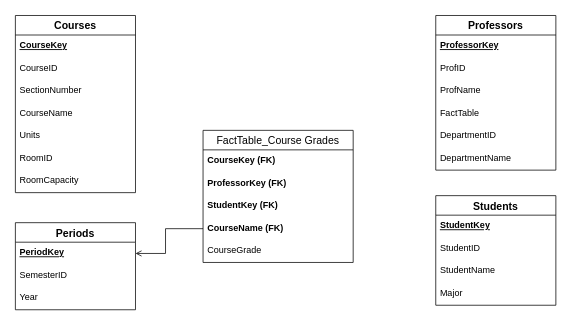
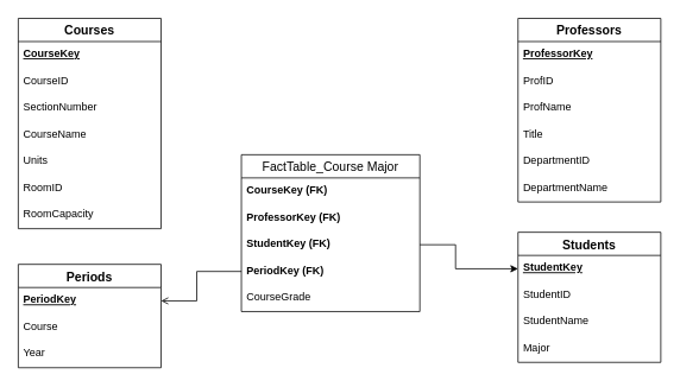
- <mxCell id="23" value="FactTable" style="text;strokeColor=none;fillColor=none;spacingLeft=4;spacingRight=4;overflow=hidden;rotatable=0;points=[[0,0.5],[1,0.5]];portConstraint=eastwest;fontSize=12;" vertex="1" parent="19"><mxGeometry y="116" width="160" height="30" as="geometry" /></mxCell>
+ <mxCell id="23" value="Title" style="text;strokeColor=none;fillColor=none;spacingLeft=4;spacingRight=4;overflow=hidden;rotatable=0;points=[[0,0.5],[1,0.5]];portConstraint=eastwest;fontSize=12;" vertex="1" parent="19"><mxGeometry y="116" width="160" height="30" as="geometry" /></mxCell>
- <mxCell id="26" value="FactTable_Course Grades" style="swimlane;fontStyle=0;childLayout=stackLayout;horizontal=1;startSize=26;horizontalStack=0;resizeParent=1;resizeParentMax=0;resizeLast=0;collapsible=1;marginBottom=0;align=center;fontSize=14;" vertex="1" parent="1"><mxGeometry x="270" y="173" width="200" height="176" as="geometry" /></mxCell>
+ <mxCell id="26" value="FactTable_Course Major" style="swimlane;fontStyle=0;childLayout=stackLayout;horizontal=1;startSize=26;horizontalStack=0;resizeParent=1;resizeParentMax=0;resizeLast=0;collapsible=1;marginBottom=0;align=center;fontSize=14;" vertex="1" parent="1"><mxGeometry x="270" y="173" width="200" height="176" as="geometry" /></mxCell>
+ <mxCell id="33" style="edgeStyle=orthogonalEdgeStyle;rounded=0;orthogonalLoop=1;jettySize=auto;html=1;entryX=0;entryY=0.5;entryDx=0;entryDy=0;" edge="1" parent="1" source="29" target="15"><mxGeometry relative="1" as="geometry"><mxPoint x="520" y="310" as="targetPoint" /><Array as="points"><mxPoint x="510" y="274" /><mxPoint x="510" y="301" /></Array></mxGeometry></mxCell>
- <mxCell id="30" value="CourseName (FK)" style="text;strokeColor=none;fillColor=none;spacingLeft=4;spacingRight=4;overflow=hidden;rotatable=0;points=[[0,0.5],[1,0.5]];portConstraint=eastwest;fontSize=12;fontStyle=1" vertex="1" parent="26"><mxGeometry y="116" width="200" height="30" as="geometry" /></mxCell>
+ <mxCell id="30" value="PeriodKey (FK)" style="text;strokeColor=none;fillColor=none;spacingLeft=4;spacingRight=4;overflow=hidden;rotatable=0;points=[[0,0.5],[1,0.5]];portConstraint=eastwest;fontSize=12;fontStyle=1" vertex="1" parent="26"><mxGeometry y="116" width="200" height="30" as="geometry" /></mxCell>
- <mxCell id="12" value="SemesterID" style="text;strokeColor=none;fillColor=none;spacingLeft=4;spacingRight=4;overflow=hidden;rotatable=0;points=[[0,0.5],[1,0.5]];portConstraint=eastwest;fontSize=12;" vertex="1" parent="10"><mxGeometry y="56" width="160" height="30" as="geometry" /></mxCell>
+ <mxCell id="12" value="Course" style="text;strokeColor=none;fillColor=none;spacingLeft=4;spacingRight=4;overflow=hidden;rotatable=0;points=[[0,0.5],[1,0.5]];portConstraint=eastwest;fontSize=12;" vertex="1" parent="10"><mxGeometry y="56" width="160" height="30" as="geometry" /></mxCell>
